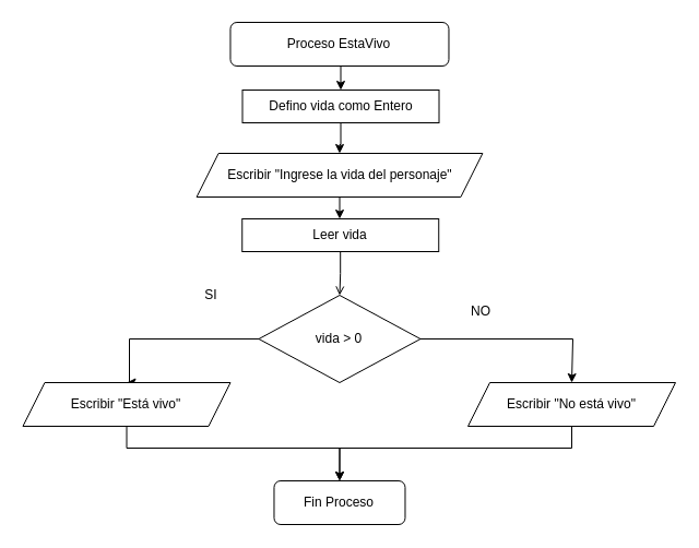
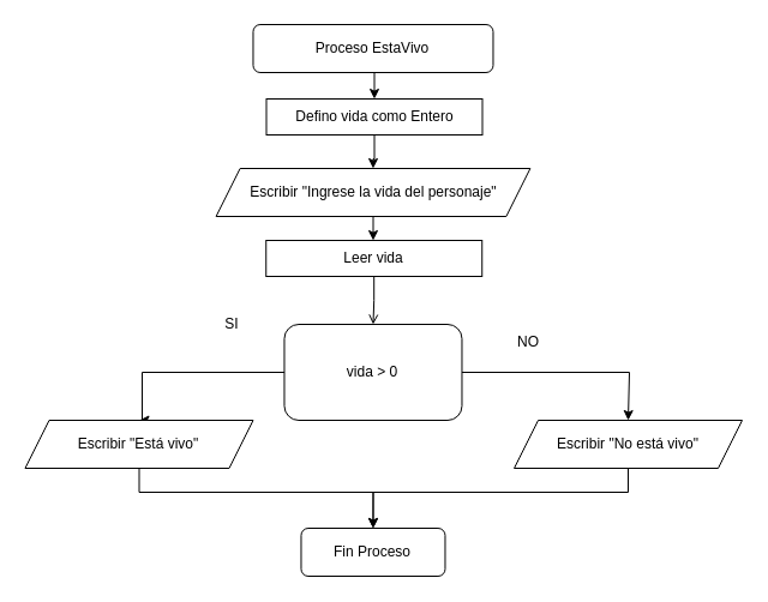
- <mxCell id="13" value="vida &amp;gt; 0" style="rhombus;whiteSpace=wrap;html=1;" parent="1" vertex="1"><mxGeometry x="236.48" y="270" width="148" height="80" as="geometry" /></mxCell>
+ <mxCell id="13" value="vida &amp;gt; 0" style="whiteSpace=wrap;html=1;rounded=1;" parent="1" vertex="1"><mxGeometry x="236.48" y="270" width="148" height="80" as="geometry" /></mxCell>
